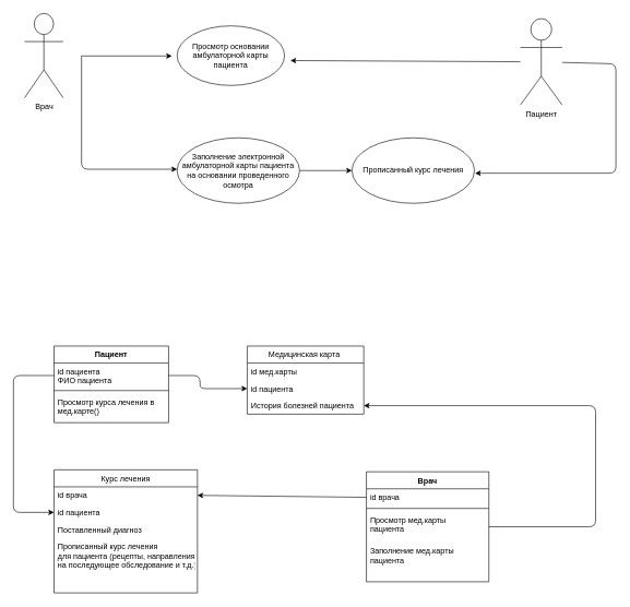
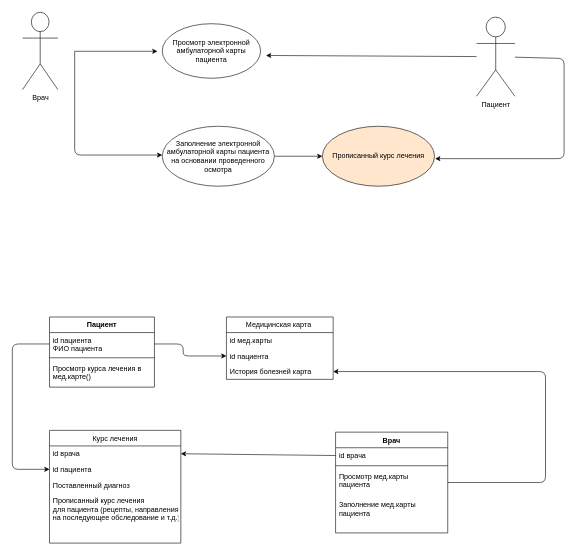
- <mxCell id="3" value="Просмотр основании амбулаторной карты пациента" style="ellipse;whiteSpace=wrap;html=1;" vertex="1" parent="1"><mxGeometry x="270" y="39" width="164" height="91" as="geometry" /></mxCell>
+ <mxCell id="3" value="Просмотр электронной амбулаторной карты пациента" style="ellipse;whiteSpace=wrap;html=1;" vertex="1" parent="1"><mxGeometry x="270" y="39" width="164" height="91" as="geometry" /></mxCell>
- <mxCell id="6" value="Прописанный курс лечения" style="ellipse;whiteSpace=wrap;html=1;" vertex="1" parent="1"><mxGeometry x="537" y="210" width="187" height="100" as="geometry" /></mxCell>
+ <mxCell id="6" value="Прописанный курс лечения" style="ellipse;whiteSpace=wrap;html=1;fillColor=#ffe6cc;" vertex="1" parent="1"><mxGeometry x="537" y="210" width="187" height="100" as="geometry" /></mxCell>
- <mxCell id="19" value="История болезней пациента" style="text;strokeColor=none;fillColor=none;align=left;verticalAlign=top;spacingLeft=4;spacingRight=4;overflow=hidden;rotatable=0;points=[[0,0.5],[1,0.5]];portConstraint=eastwest;" vertex="1" parent="16"><mxGeometry y="78" width="178" height="26" as="geometry" /></mxCell>
+ <mxCell id="19" value="История болезней карта" style="text;strokeColor=none;fillColor=none;align=left;verticalAlign=top;spacingLeft=4;spacingRight=4;overflow=hidden;rotatable=0;points=[[0,0.5],[1,0.5]];portConstraint=eastwest;" vertex="1" parent="16"><mxGeometry y="78" width="178" height="26" as="geometry" /></mxCell>
